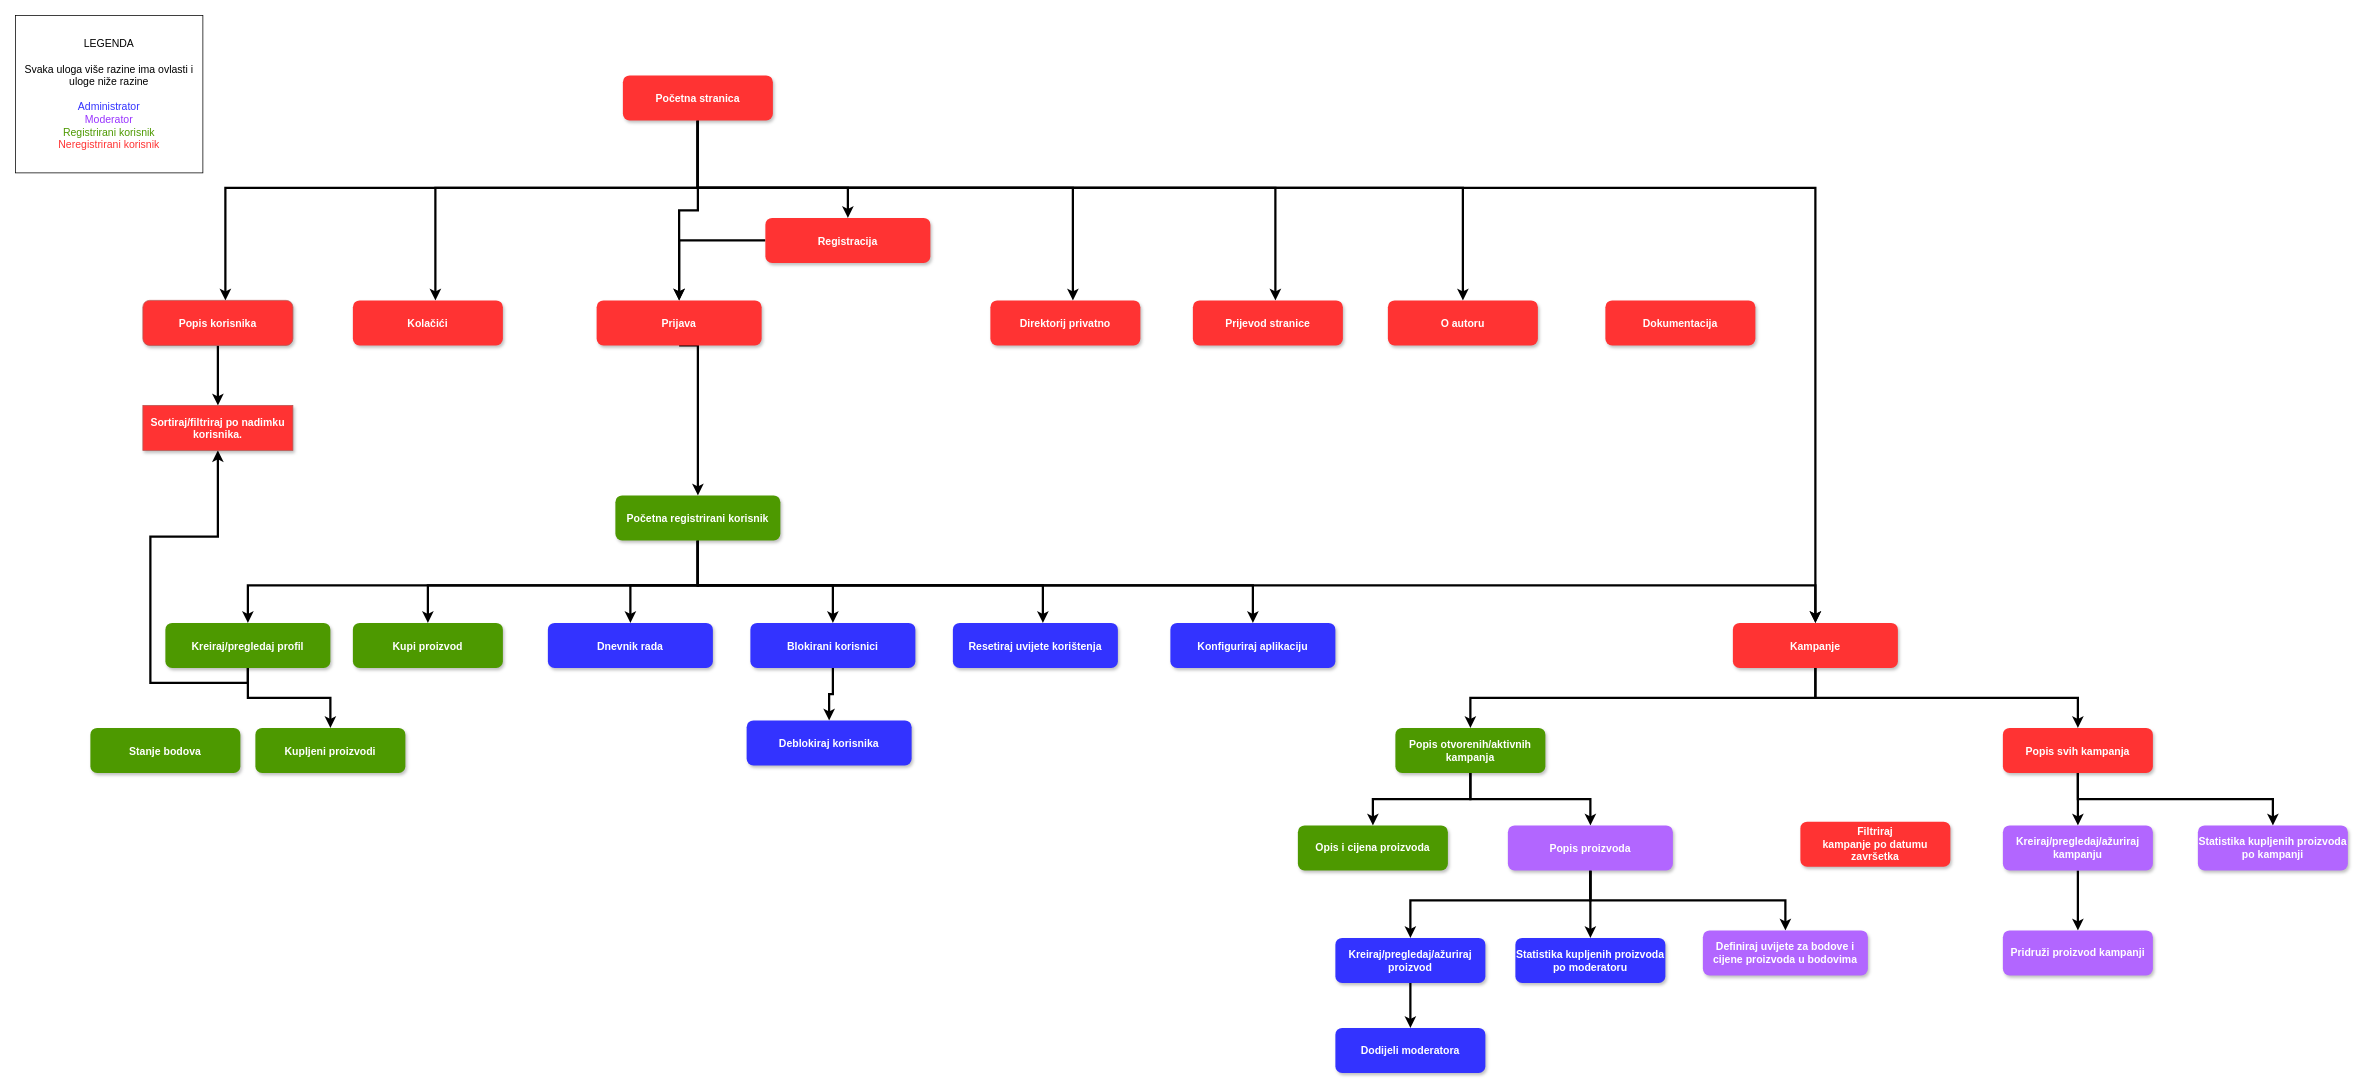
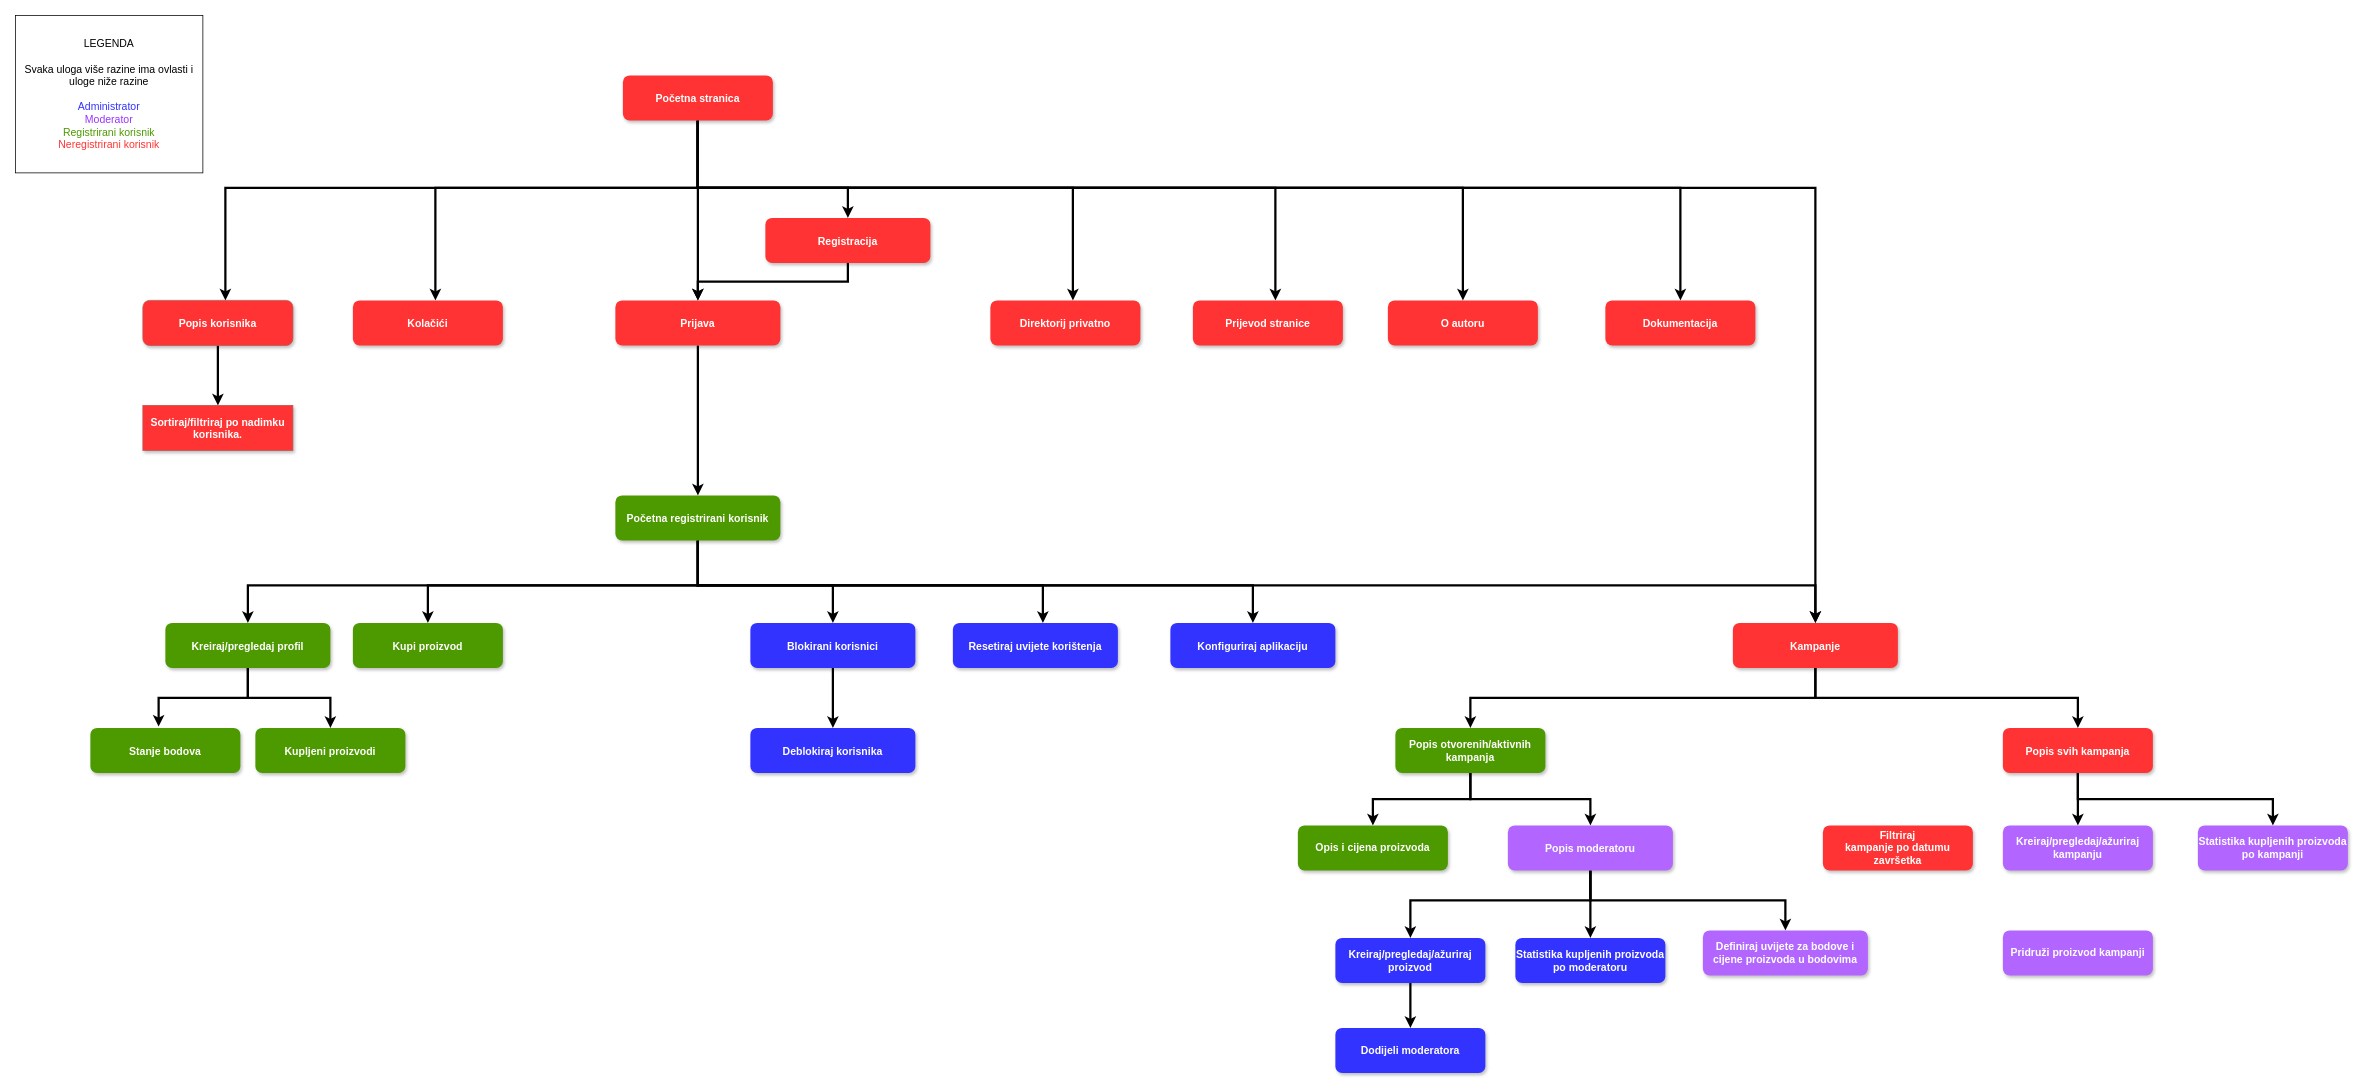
+ <mxCell id="9" style="edgeStyle=orthogonalEdgeStyle;rounded=0;orthogonalLoop=1;jettySize=auto;html=1;exitX=0.5;exitY=1;exitDx=0;exitDy=0;strokeWidth=3;" parent="1" source="11" target="15" edge="1"><mxGeometry relative="1" as="geometry"><Array as="points"><mxPoint x="930" y="250" /><mxPoint x="2240" y="250" /></Array></mxGeometry></mxCell>
- <mxCell id="13" value="Prijava" style="rounded=1;fillColor=#FF3333;strokeColor=none;shadow=1;gradientColor=none;fontStyle=1;fontColor=#FFFFFF;fontSize=14;" parent="1" vertex="1"><mxGeometry x="795" y="400" width="220" height="60" as="geometry" /></mxCell>
+ <mxCell id="13" value="Prijava" style="rounded=1;fillColor=#FF3333;strokeColor=none;shadow=1;gradientColor=none;fontStyle=1;fontColor=#FFFFFF;fontSize=14;" parent="1" vertex="1"><mxGeometry x="820" y="400" width="220" height="60" as="geometry" /></mxCell>
- <mxCell id="50" style="edgeStyle=orthogonalEdgeStyle;rounded=0;orthogonalLoop=1;jettySize=auto;html=1;exitX=0.5;exitY=1;exitDx=0;exitDy=0;strokeWidth=3;" parent="1" source="51" target="65" edge="1"><mxGeometry relative="1" as="geometry" /></mxCell>
+ <mxCell id="50" style="edgeStyle=orthogonalEdgeStyle;rounded=0;orthogonalLoop=1;jettySize=auto;html=1;exitX=0.5;exitY=1;exitDx=0;exitDy=0;entryX=0.455;entryY=-0.031;entryDx=0;entryDy=0;entryPerimeter=0;strokeWidth=3;" parent="1" source="51" target="14" edge="1"><mxGeometry relative="1" as="geometry" /></mxCell>
- <mxCell id="55" style="edgeStyle=orthogonalEdgeStyle;rounded=0;orthogonalLoop=1;jettySize=auto;html=1;exitX=0.5;exitY=1;exitDx=0;exitDy=0;entryX=0.5;entryY=0;entryDx=0;entryDy=0;strokeWidth=3;" parent="1" source="59" target="39" edge="1"><mxGeometry relative="1" as="geometry"><Array as="points"><mxPoint x="930" y="780" /><mxPoint x="840" y="780" /></Array></mxGeometry></mxCell>
- <mxCell id="39" value="Dnevnik rada" style="rounded=1;fillColor=#3333FF;strokeColor=none;shadow=1;gradientColor=none;fontStyle=1;fontColor=#FFFFFF;fontSize=14;" parent="1" vertex="1"><mxGeometry x="730" y="830" width="220" height="60" as="geometry" /></mxCell>
- <mxCell id="42" value="Deblokiraj korisnika" style="rounded=1;fillColor=#3333FF;strokeColor=none;shadow=1;gradientColor=none;fontStyle=1;fontColor=#FFFFFF;fontSize=14;" parent="1" vertex="1"><mxGeometry x="995" y="960" width="220" height="60" as="geometry" /></mxCell>
+ <mxCell id="42" value="Deblokiraj korisnika" style="rounded=1;fillColor=#3333FF;strokeColor=none;shadow=1;gradientColor=none;fontStyle=1;fontColor=#FFFFFF;fontSize=14;" parent="1" vertex="1"><mxGeometry x="1000" y="970" width="220" height="60" as="geometry" /></mxCell>
- <mxCell id="64" value="Filtriraj&#10;kampanje po datumu završetka" style="rounded=1;fillColor=#FF3333;strokeColor=none;shadow=1;gradientColor=none;fontStyle=1;fontColor=#FFFFFF;fontSize=14;whiteSpace=wrap;" parent="1" vertex="1"><mxGeometry x="2400" y="1095" width="200" height="60" as="geometry" /></mxCell>
+ <mxCell id="64" value="Filtriraj&#10;kampanje po datumu završetka" style="rounded=1;fillColor=#FF3333;strokeColor=none;shadow=1;gradientColor=none;fontStyle=1;fontColor=#FFFFFF;fontSize=14;whiteSpace=wrap;" parent="1" vertex="1"><mxGeometry x="2430" y="1100" width="200" height="60" as="geometry" /></mxCell>
- <mxCell id="34" value="Popis proizvoda" style="rounded=1;fillColor=#B266FF;strokeColor=none;shadow=1;gradientColor=none;fontStyle=1;fontColor=#FFFFFF;fontSize=14;" parent="1" vertex="1"><mxGeometry x="2010" y="1100" width="220" height="60" as="geometry" /></mxCell>
+ <mxCell id="34" value="Popis moderatoru" style="rounded=1;fillColor=#B266FF;strokeColor=none;shadow=1;gradientColor=none;fontStyle=1;fontColor=#FFFFFF;fontSize=14;" parent="1" vertex="1"><mxGeometry x="2010" y="1100" width="220" height="60" as="geometry" /></mxCell>
- <mxCell id="29" value="" style="edgeStyle=orthogonalEdgeStyle;rounded=0;orthogonalLoop=1;jettySize=auto;html=1;strokeWidth=3;" parent="1" source="30" target="47" edge="1"><mxGeometry relative="1" as="geometry" /></mxCell>
